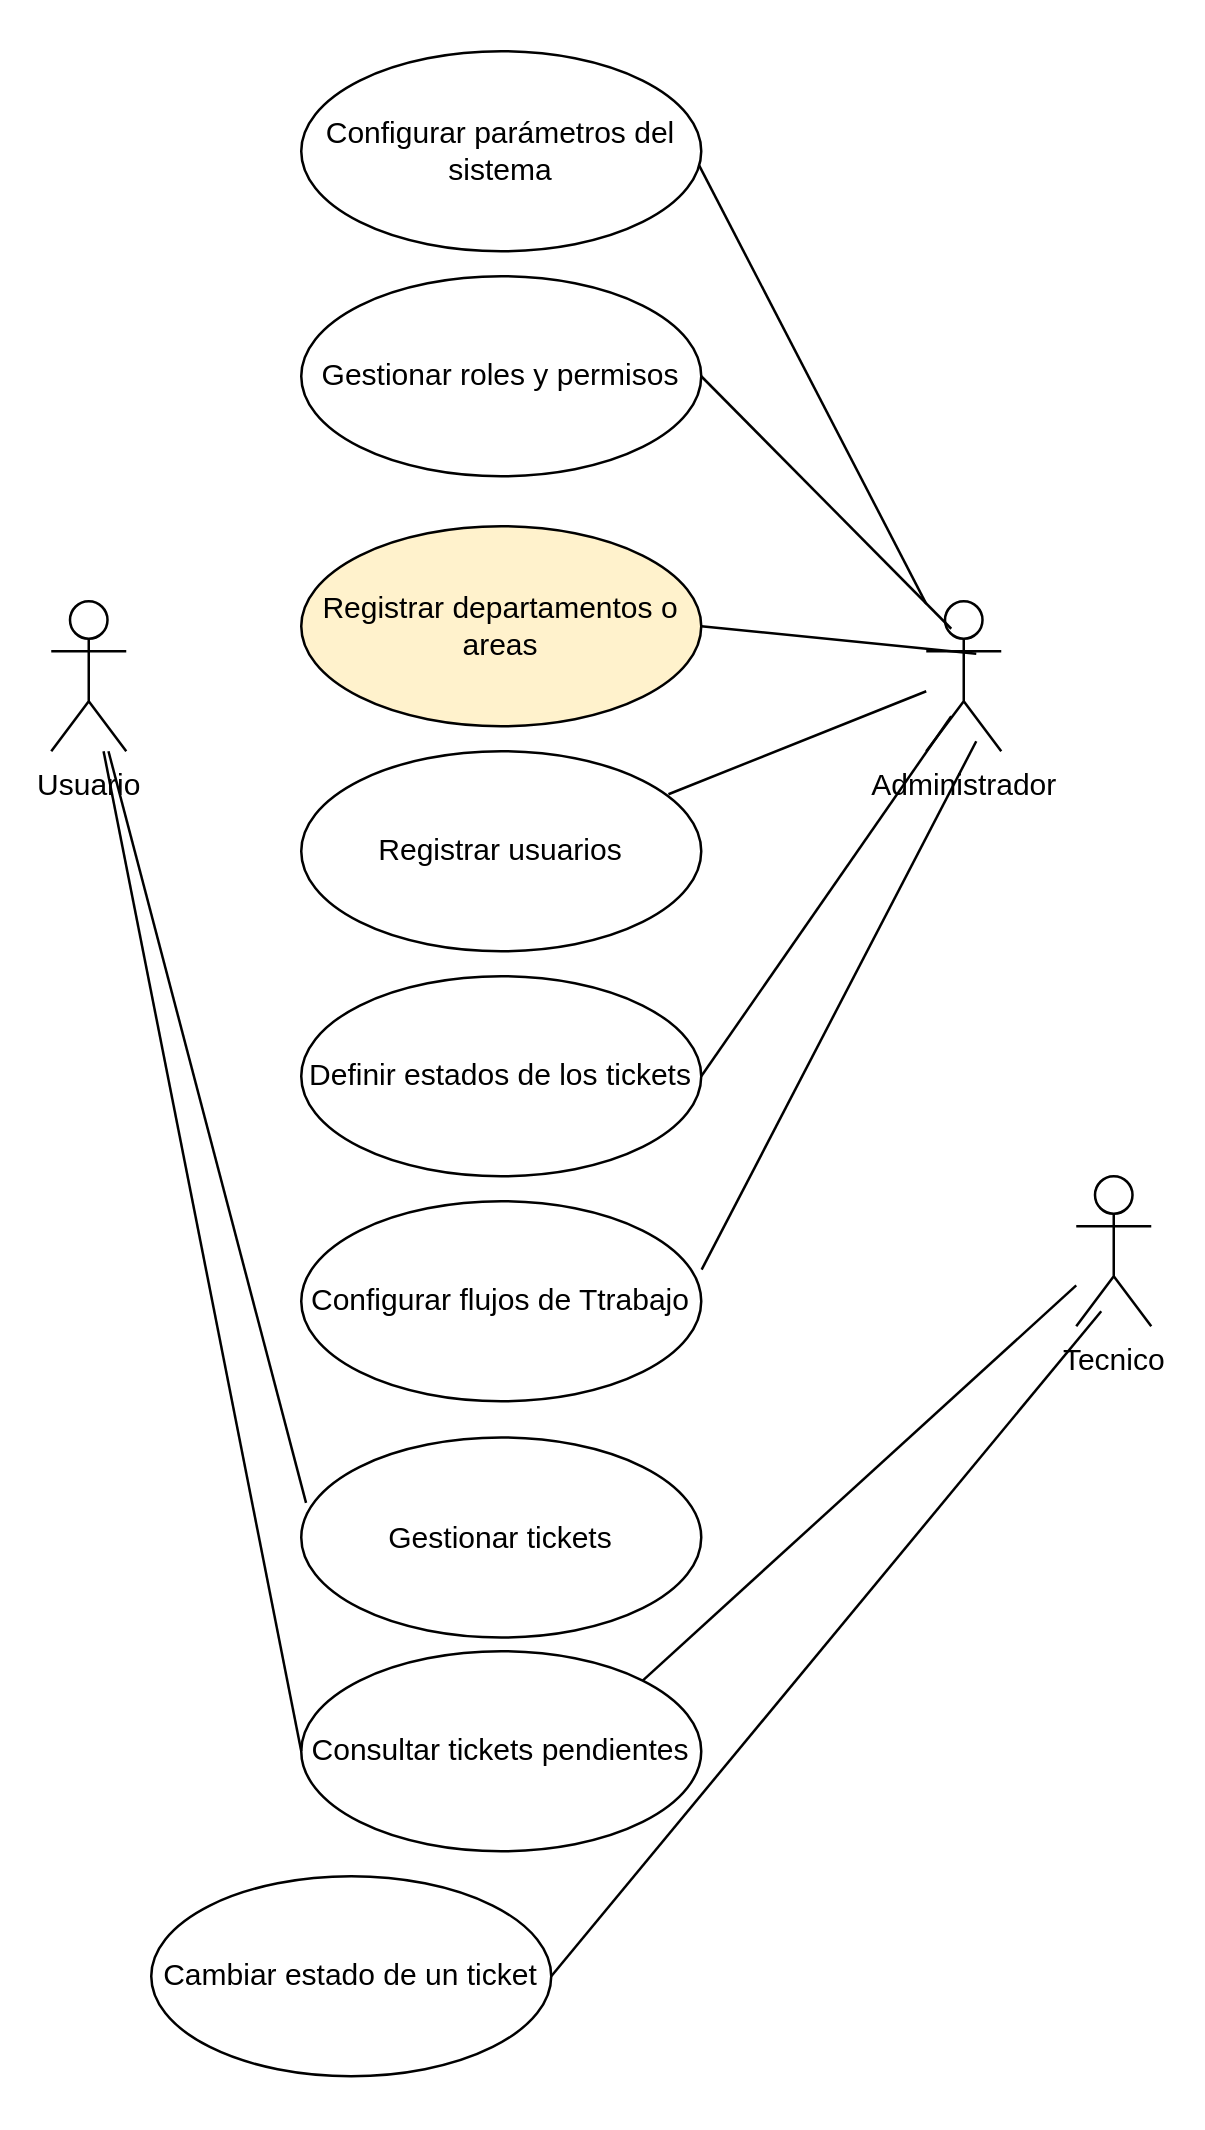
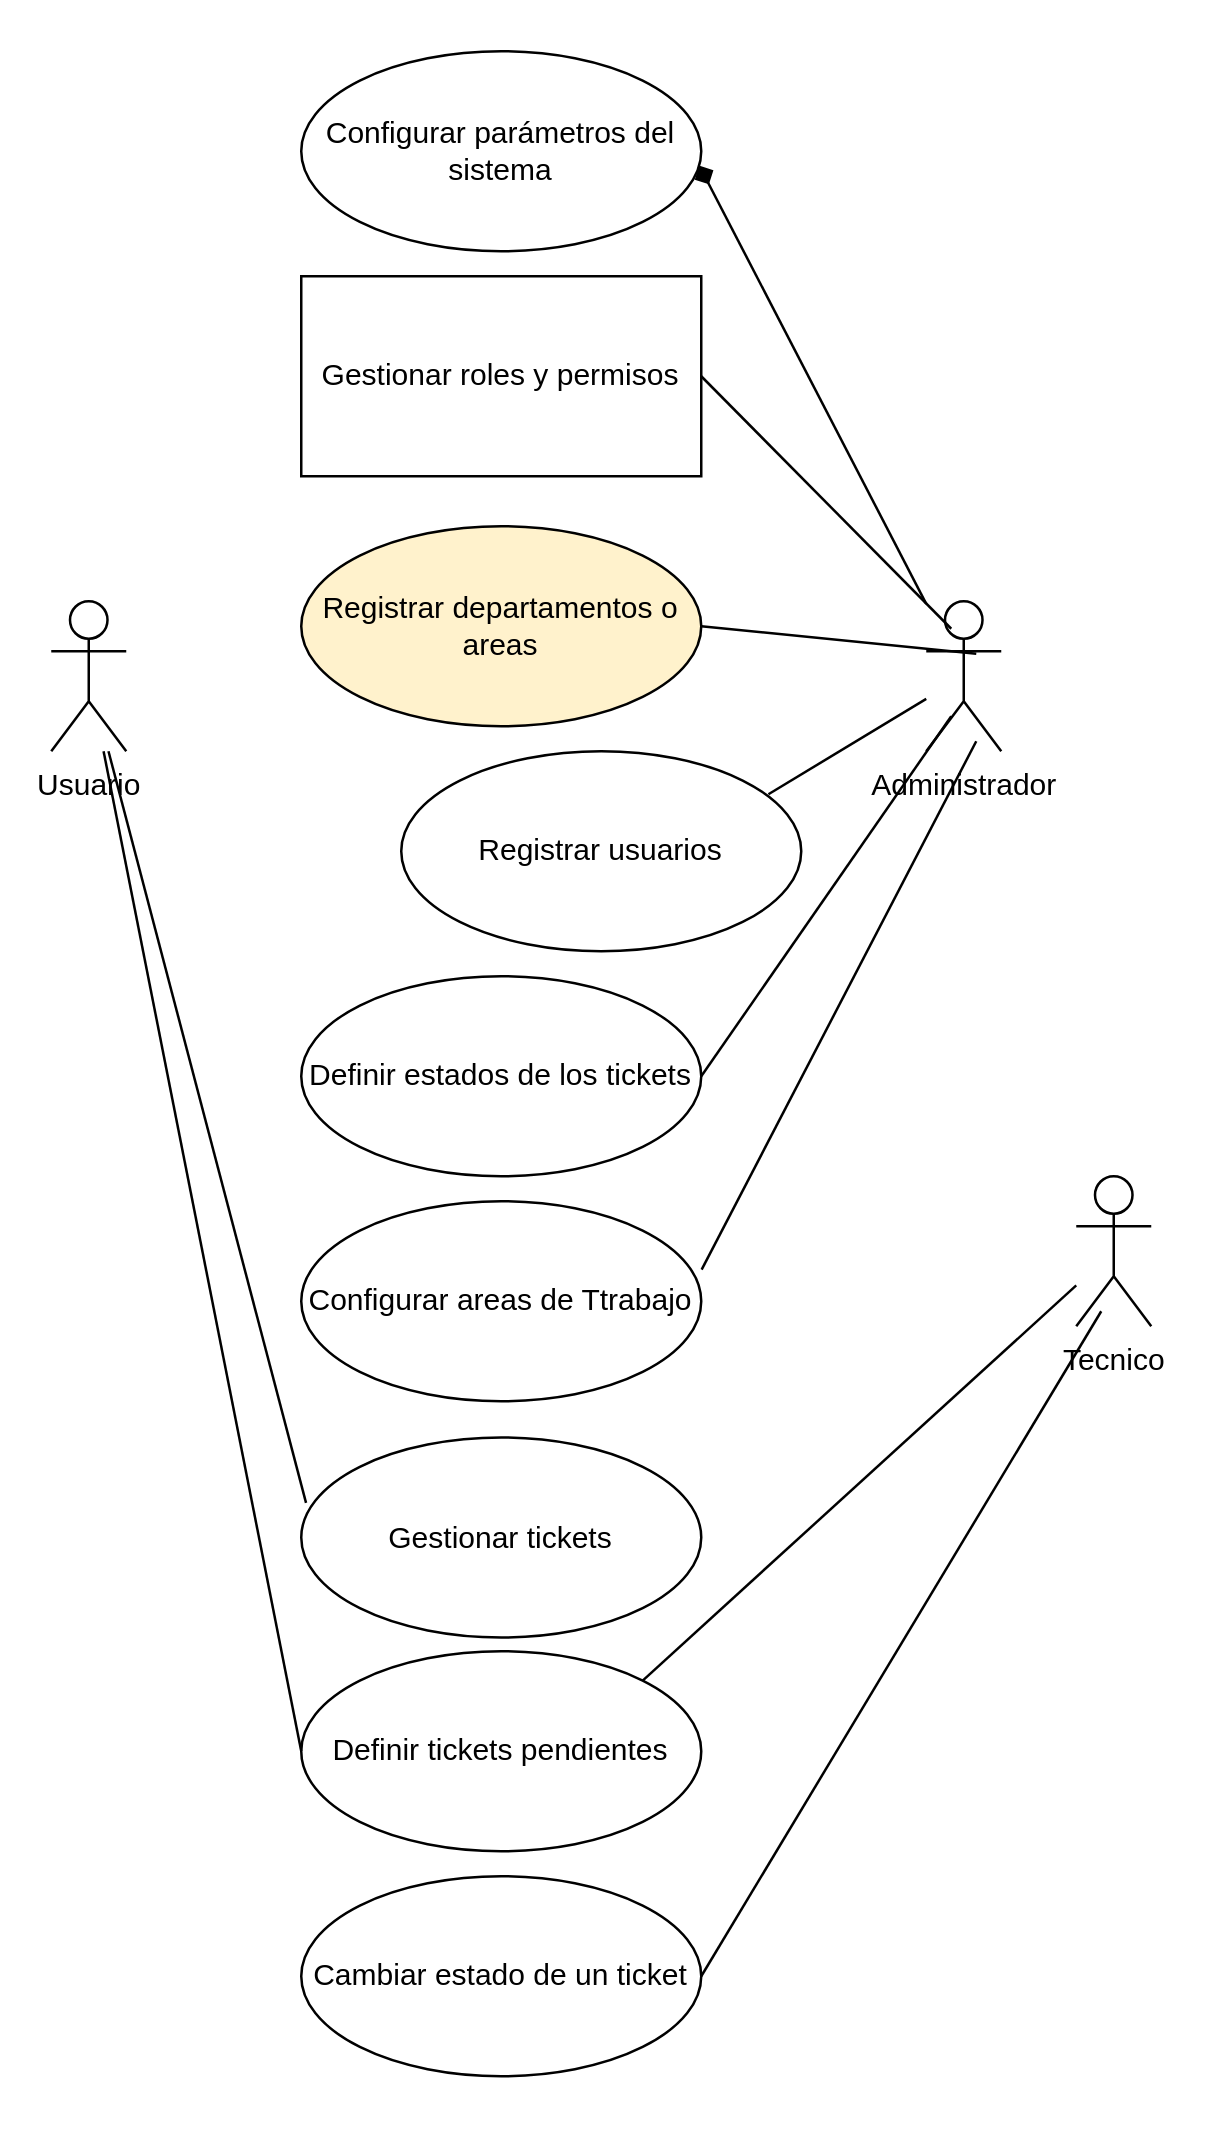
- <mxCell id="14" value="" style="endArrow=none;html=1;rounded=0;entryX=0.995;entryY=0.572;entryDx=0;entryDy=0;entryPerimeter=0;" edge="1" parent="1" source="3" target="9"><mxGeometry width="50" height="50" relative="1" as="geometry"><mxPoint x="90" y="210" as="sourcePoint" /><mxPoint x="140" y="160" as="targetPoint" /></mxGeometry></mxCell>
+ <mxCell id="14" value="" style="endArrow=diamond;html=1;rounded=0;entryX=0.995;entryY=0.572;entryDx=0;entryDy=0;entryPerimeter=0;" edge="1" parent="1" source="3" target="9"><mxGeometry width="50" height="50" relative="1" as="geometry"><mxPoint x="90" y="210" as="sourcePoint" /><mxPoint x="140" y="160" as="targetPoint" /></mxGeometry></mxCell>
- <mxCell id="4" value="Gestionar roles y permisos" style="ellipse;whiteSpace=wrap;html=1;" vertex="1" parent="1"><mxGeometry x="120" y="110" width="160" height="80" as="geometry" /></mxCell>
+ <mxCell id="4" value="Gestionar roles y permisos" style="whiteSpace=wrap;html=1;rounded=0;" vertex="1" parent="1"><mxGeometry x="120" y="110" width="160" height="80" as="geometry" /></mxCell>
- <mxCell id="7" value="Registrar usuarios" style="ellipse;whiteSpace=wrap;html=1;" vertex="1" parent="1"><mxGeometry x="120" y="300" width="160" height="80" as="geometry" /></mxCell>
+ <mxCell id="7" value="Registrar usuarios" style="ellipse;whiteSpace=wrap;html=1;" vertex="1" parent="1"><mxGeometry x="160" y="300" width="160" height="80" as="geometry" /></mxCell>
- <mxCell id="10" value="Configurar flujos de Ttrabajo" style="ellipse;whiteSpace=wrap;html=1;" vertex="1" parent="1"><mxGeometry x="120" y="480" width="160" height="80" as="geometry" /></mxCell>
+ <mxCell id="10" value="Configurar areas de Ttrabajo" style="ellipse;whiteSpace=wrap;html=1;" vertex="1" parent="1"><mxGeometry x="120" y="480" width="160" height="80" as="geometry" /></mxCell>
- <mxCell id="12" value="Consultar tickets pendientes" style="ellipse;whiteSpace=wrap;html=1;" vertex="1" parent="1"><mxGeometry x="120" y="660" width="160" height="80" as="geometry" /></mxCell>
+ <mxCell id="12" value="Definir tickets pendientes" style="ellipse;whiteSpace=wrap;html=1;" vertex="1" parent="1"><mxGeometry x="120" y="660" width="160" height="80" as="geometry" /></mxCell>
- <mxCell id="13" value="Cambiar estado de un ticket" style="ellipse;whiteSpace=wrap;html=1;" vertex="1" parent="1"><mxGeometry x="60" y="750" width="160" height="80" as="geometry" /></mxCell>
+ <mxCell id="13" value="Cambiar estado de un ticket" style="ellipse;whiteSpace=wrap;html=1;" vertex="1" parent="1"><mxGeometry x="120" y="750" width="160" height="80" as="geometry" /></mxCell>
